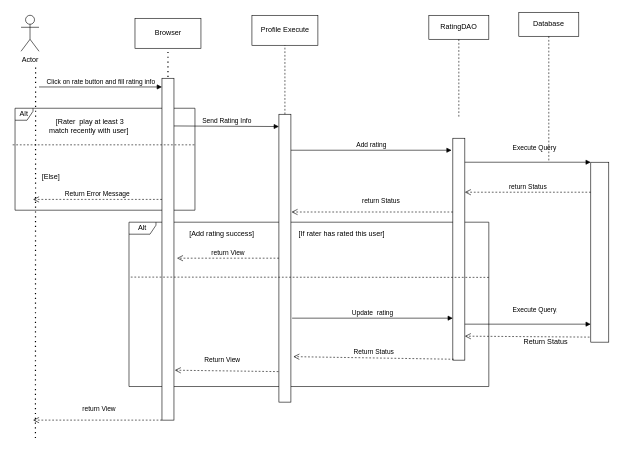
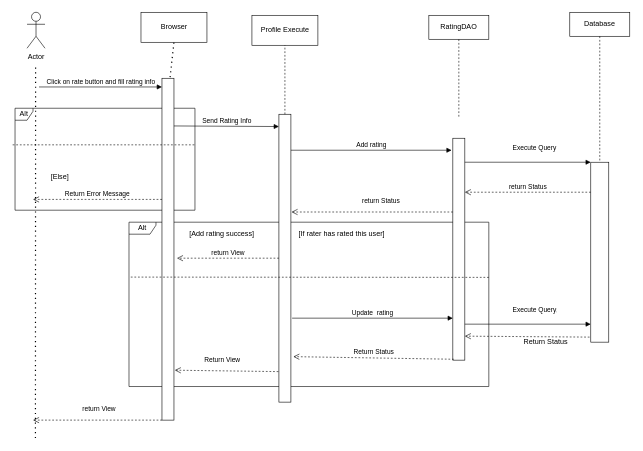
- <mxCell id="4" value="Actor" style="shape=umlActor;verticalLabelPosition=bottom;verticalAlign=top;html=1;" parent="1" vertex="1"><mxGeometry x="34" y="25" width="30" height="60" as="geometry" /></mxCell>
+ <mxCell id="4" value="Actor" style="shape=umlActor;verticalLabelPosition=bottom;verticalAlign=top;html=1;" parent="1" vertex="1"><mxGeometry x="44" y="20" width="30" height="60" as="geometry" /></mxCell>
- <mxCell id="7" value="Browser" style="html=1;" parent="1" vertex="1"><mxGeometry x="224" y="30" width="110" height="50" as="geometry" /></mxCell>
+ <mxCell id="7" value="Browser" style="html=1;" parent="1" vertex="1"><mxGeometry x="234" y="20" width="110" height="50" as="geometry" /></mxCell>
- <mxCell id="19" value="Database" style="shape=umlLifeline;perimeter=lifelinePerimeter;whiteSpace=wrap;html=1;container=1;collapsible=0;recursiveResize=0;outlineConnect=0;" parent="1" vertex="1"><mxGeometry x="864" y="20" width="100" height="250" as="geometry" /></mxCell>
+ <mxCell id="19" value="Database" style="shape=umlLifeline;perimeter=lifelinePerimeter;whiteSpace=wrap;html=1;container=1;collapsible=0;recursiveResize=0;outlineConnect=0;" parent="1" vertex="1"><mxGeometry x="949" y="20" width="100" height="250" as="geometry" /></mxCell>
- <mxCell id="24" value="[Rater&amp;nbsp; play at least 3 match recently with user]&amp;nbsp;" style="text;html=1;strokeColor=none;fillColor=none;align=center;verticalAlign=middle;whiteSpace=wrap;rounded=0;" parent="1" vertex="1"><mxGeometry x="74" y="190" width="150" height="40" as="geometry" /></mxCell>
- <mxCell id="26" value="[Else]" style="text;html=1;strokeColor=none;fillColor=none;align=center;verticalAlign=middle;whiteSpace=wrap;rounded=0;" parent="1" vertex="1"><mxGeometry x="64" y="280" width="40" height="30" as="geometry" /></mxCell>
+ <mxCell id="26" value="[Else]" style="text;html=1;strokeColor=none;fillColor=none;align=center;verticalAlign=middle;whiteSpace=wrap;rounded=0;" parent="1" vertex="1"><mxGeometry x="79" y="280" width="40" height="30" as="geometry" /></mxCell>
